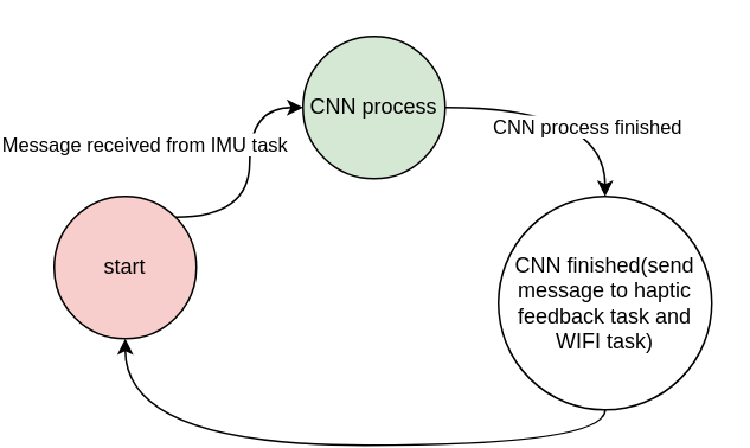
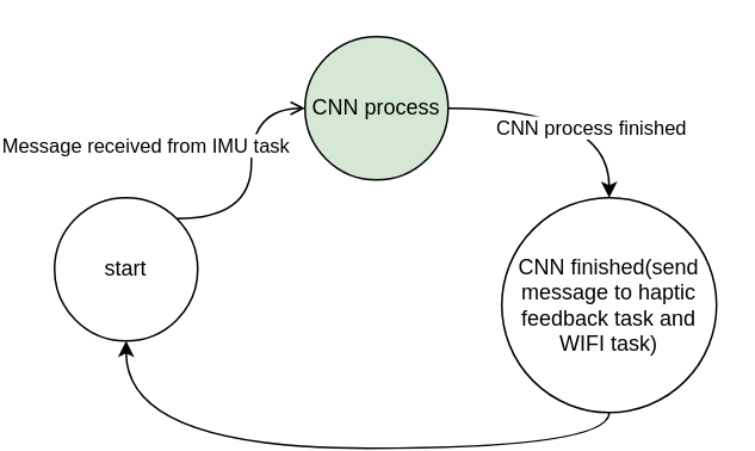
- <mxCell id="2" style="edgeStyle=orthogonalEdgeStyle;rounded=0;orthogonalLoop=1;jettySize=auto;html=1;exitX=1;exitY=0;exitDx=0;exitDy=0;entryX=0;entryY=0.5;entryDx=0;entryDy=0;curved=1;" edge="1" parent="1" source="4" target="7"><mxGeometry relative="1" as="geometry" /></mxCell>
+ <mxCell id="2" style="edgeStyle=orthogonalEdgeStyle;rounded=0;orthogonalLoop=1;jettySize=auto;html=1;exitX=1;exitY=0;exitDx=0;exitDy=0;entryX=0;entryY=0.5;entryDx=0;entryDy=0;curved=1;endArrow=open;" edge="1" parent="1" source="4" target="7"><mxGeometry relative="1" as="geometry" /></mxCell>
- <mxCell id="4" value="start" style="ellipse;whiteSpace=wrap;html=1;aspect=fixed;fillColor=#f8cecc;" vertex="1" parent="1"><mxGeometry x="20" y="110" width="80" height="80" as="geometry" /></mxCell>
+ <mxCell id="4" value="start" style="ellipse;whiteSpace=wrap;html=1;aspect=fixed;" vertex="1" parent="1"><mxGeometry x="20" y="110" width="80" height="80" as="geometry" /></mxCell>
